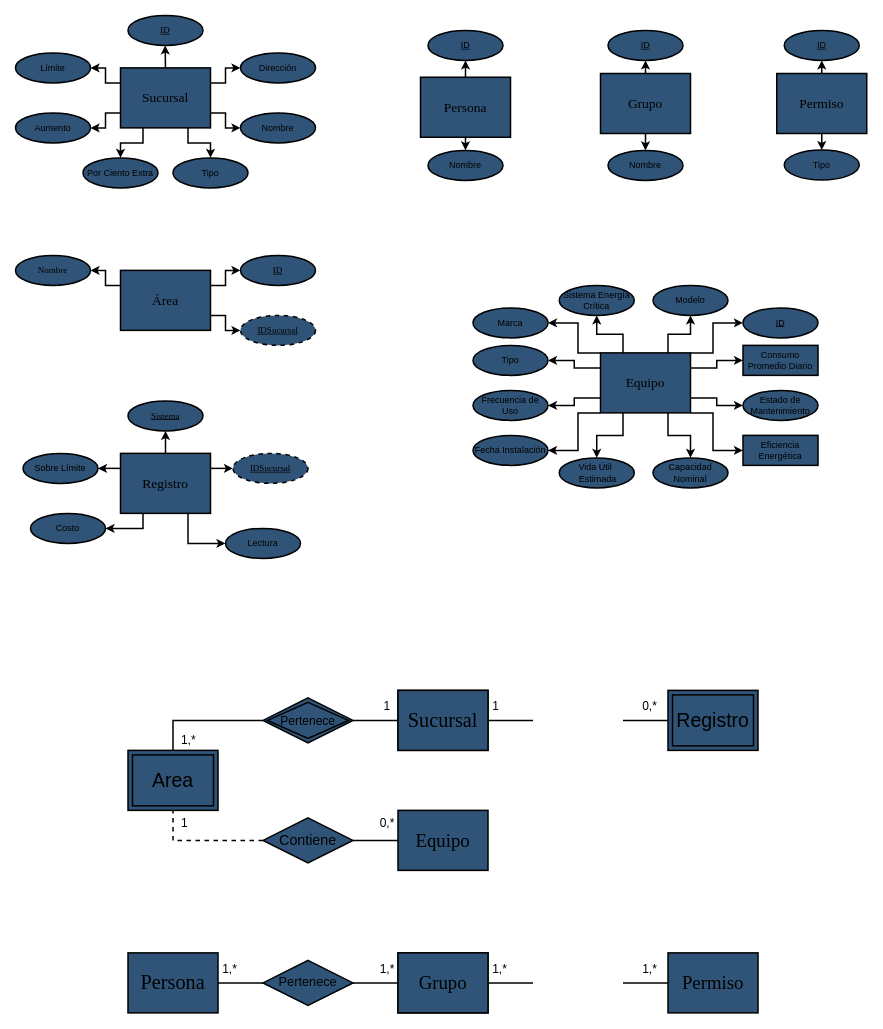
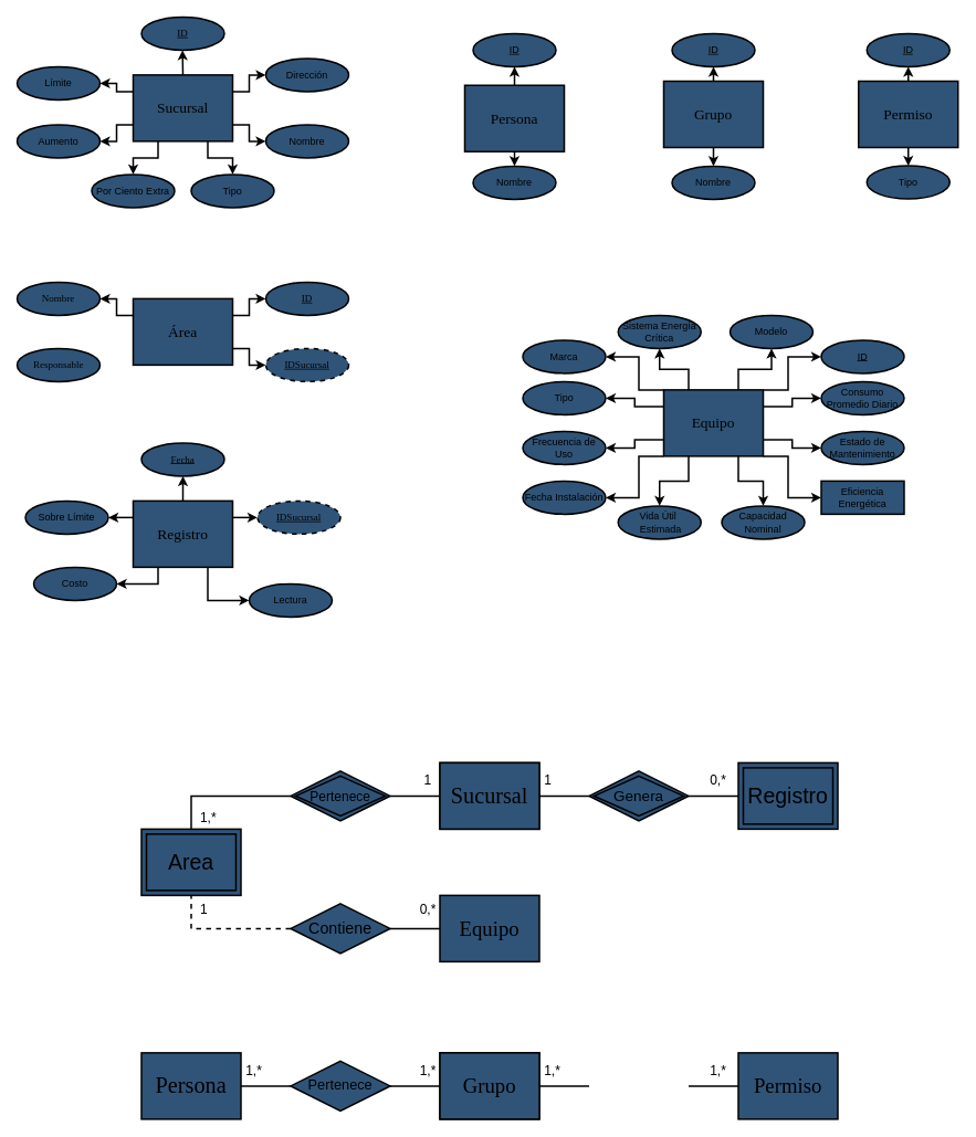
- <mxCell id="26" value="Límite" style="ellipse;whiteSpace=wrap;html=1;align=center;labelBackgroundColor=none;fillColor=#305478;strokeColor=#000000;fontColor=default;rounded=0;strokeWidth=2;" parent="1" vertex="1"><mxGeometry x="20" y="70" width="100" height="40" as="geometry" /></mxCell>
+ <mxCell id="26" value="Límite" style="ellipse;whiteSpace=wrap;html=1;align=center;labelBackgroundColor=none;fillColor=#305478;strokeColor=#000000;fontColor=default;rounded=0;strokeWidth=2;" parent="1" vertex="1"><mxGeometry x="20" y="80" width="100" height="40" as="geometry" /></mxCell>
- <mxCell id="83" value="Modelo" style="ellipse;whiteSpace=wrap;html=1;align=center;labelBackgroundColor=none;fillColor=#305478;strokeColor=#000000;fontColor=default;rounded=0;strokeWidth=2;" parent="1" vertex="1"><mxGeometry x="870" y="380" width="100" height="40" as="geometry" /></mxCell>
+ <mxCell id="83" value="Modelo" style="ellipse;whiteSpace=wrap;html=1;align=center;labelBackgroundColor=none;fillColor=#305478;strokeColor=#000000;fontColor=default;rounded=0;strokeWidth=2;" parent="1" vertex="1"><mxGeometry x="880" y="380" width="100" height="40" as="geometry" /></mxCell>
+ <mxCell id="8" value="Responsable" style="ellipse;whiteSpace=wrap;html=1;align=center;fontFamily=Comic Sans MS;labelBackgroundColor=none;fillColor=#305478;strokeColor=#000000;fontColor=default;rounded=0;strokeWidth=2;" parent="1" vertex="1"><mxGeometry x="20" y="420" width="100" height="40" as="geometry" /></mxCell>
- <mxCell id="86" value="Consumo Promedio Diario" style="whiteSpace=wrap;html=1;align=center;labelBackgroundColor=none;fillColor=#305478;strokeColor=#000000;fontColor=default;strokeWidth=2;rounded=0;" parent="1" vertex="1"><mxGeometry x="990" y="460" width="100" height="40" as="geometry" /></mxCell>
+ <mxCell id="86" value="Consumo Promedio Diario" style="ellipse;whiteSpace=wrap;html=1;align=center;labelBackgroundColor=none;fillColor=#305478;strokeColor=#000000;fontColor=default;rounded=0;strokeWidth=2;" parent="1" vertex="1"><mxGeometry x="990" y="460" width="100" height="40" as="geometry" /></mxCell>
- <mxCell id="36" value="Sistema" style="ellipse;whiteSpace=wrap;html=1;align=center;fontStyle=4;fontFamily=Comic Sans MS;labelBackgroundColor=none;fillColor=#305478;strokeColor=#000000;fontColor=default;rounded=0;strokeWidth=2;" parent="1" vertex="1"><mxGeometry x="170" y="534" width="100" height="40" as="geometry" /></mxCell>
+ <mxCell id="36" value="Fecha" style="ellipse;whiteSpace=wrap;html=1;align=center;fontStyle=4;fontFamily=Comic Sans MS;labelBackgroundColor=none;fillColor=#305478;strokeColor=#000000;fontColor=default;rounded=0;strokeWidth=2;" parent="1" vertex="1"><mxGeometry x="170" y="534" width="100" height="40" as="geometry" /></mxCell>
+ <mxCell id="65" value="Genera" style="shape=rhombus;double=1;perimeter=rhombusPerimeter;whiteSpace=wrap;html=1;align=center;strokeColor=#000000;fontColor=default;fillColor=#305478;fontSize=18;labelBackgroundColor=none;strokeWidth=2;" parent="1" vertex="1"><mxGeometry x="710" y="930" width="120" height="60" as="geometry" /></mxCell>
